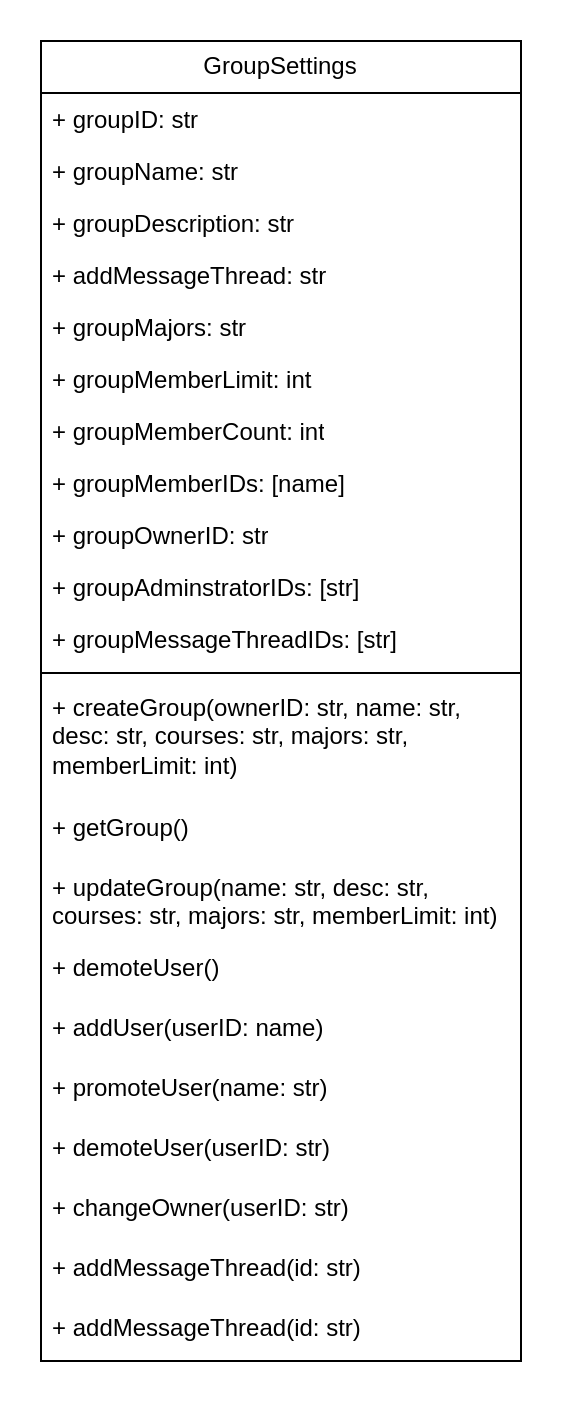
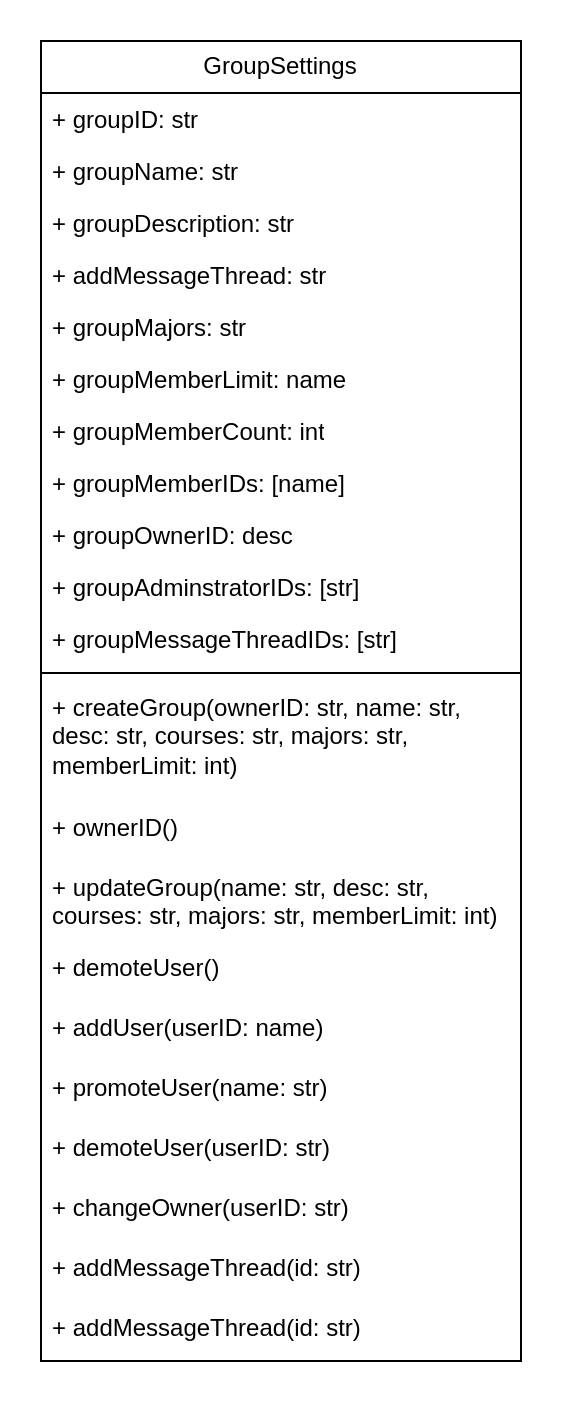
- <mxCell id="8" value="+ groupMemberLimit: int" style="text;strokeColor=none;fillColor=none;align=left;verticalAlign=top;spacingLeft=4;spacingRight=4;overflow=hidden;rotatable=0;points=[[0,0.5],[1,0.5]];portConstraint=eastwest;whiteSpace=wrap;html=1;" vertex="1" parent="2"><mxGeometry y="156" width="240" height="26" as="geometry" /></mxCell>
+ <mxCell id="8" value="+ groupMemberLimit: name" style="text;strokeColor=none;fillColor=none;align=left;verticalAlign=top;spacingLeft=4;spacingRight=4;overflow=hidden;rotatable=0;points=[[0,0.5],[1,0.5]];portConstraint=eastwest;whiteSpace=wrap;html=1;" vertex="1" parent="2"><mxGeometry y="156" width="240" height="26" as="geometry" /></mxCell>
- <mxCell id="11" value="+ groupOwnerID: str" style="text;strokeColor=none;fillColor=none;align=left;verticalAlign=top;spacingLeft=4;spacingRight=4;overflow=hidden;rotatable=0;points=[[0,0.5],[1,0.5]];portConstraint=eastwest;whiteSpace=wrap;html=1;" vertex="1" parent="2"><mxGeometry y="234" width="240" height="26" as="geometry" /></mxCell>
+ <mxCell id="11" value="+ groupOwnerID: desc" style="text;strokeColor=none;fillColor=none;align=left;verticalAlign=top;spacingLeft=4;spacingRight=4;overflow=hidden;rotatable=0;points=[[0,0.5],[1,0.5]];portConstraint=eastwest;whiteSpace=wrap;html=1;" vertex="1" parent="2"><mxGeometry y="234" width="240" height="26" as="geometry" /></mxCell>
- <mxCell id="16" value="+ getGroup()" style="text;strokeColor=none;fillColor=none;align=left;verticalAlign=top;spacingLeft=4;spacingRight=4;overflow=hidden;rotatable=0;points=[[0,0.5],[1,0.5]];portConstraint=eastwest;whiteSpace=wrap;html=1;" vertex="1" parent="2"><mxGeometry y="380" width="240" height="30" as="geometry" /></mxCell>
+ <mxCell id="16" value="+ ownerID()" style="text;strokeColor=none;fillColor=none;align=left;verticalAlign=top;spacingLeft=4;spacingRight=4;overflow=hidden;rotatable=0;points=[[0,0.5],[1,0.5]];portConstraint=eastwest;whiteSpace=wrap;html=1;" vertex="1" parent="2"><mxGeometry y="380" width="240" height="30" as="geometry" /></mxCell>
